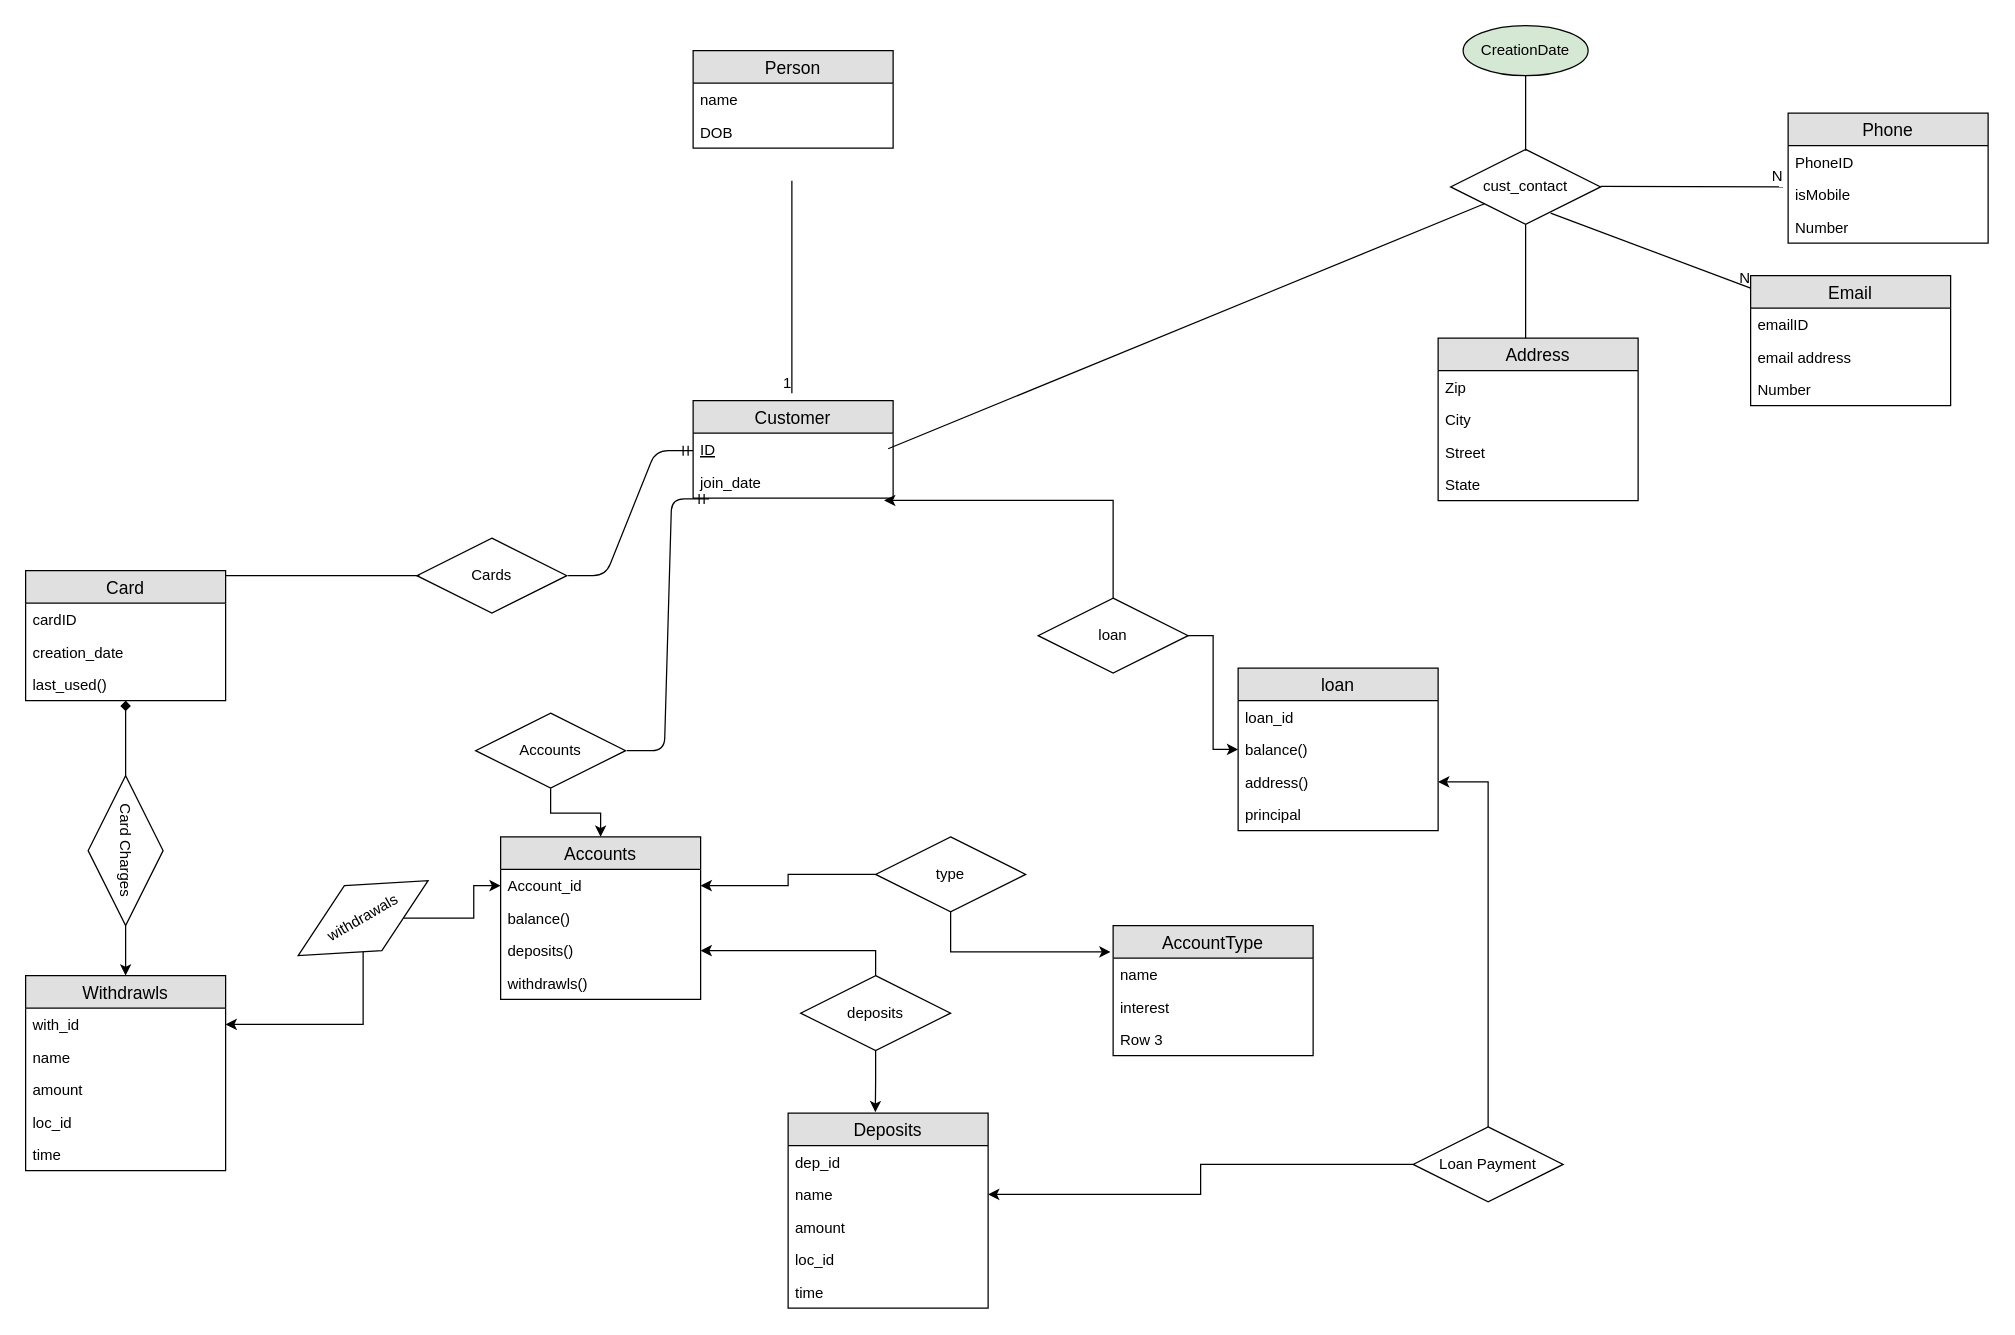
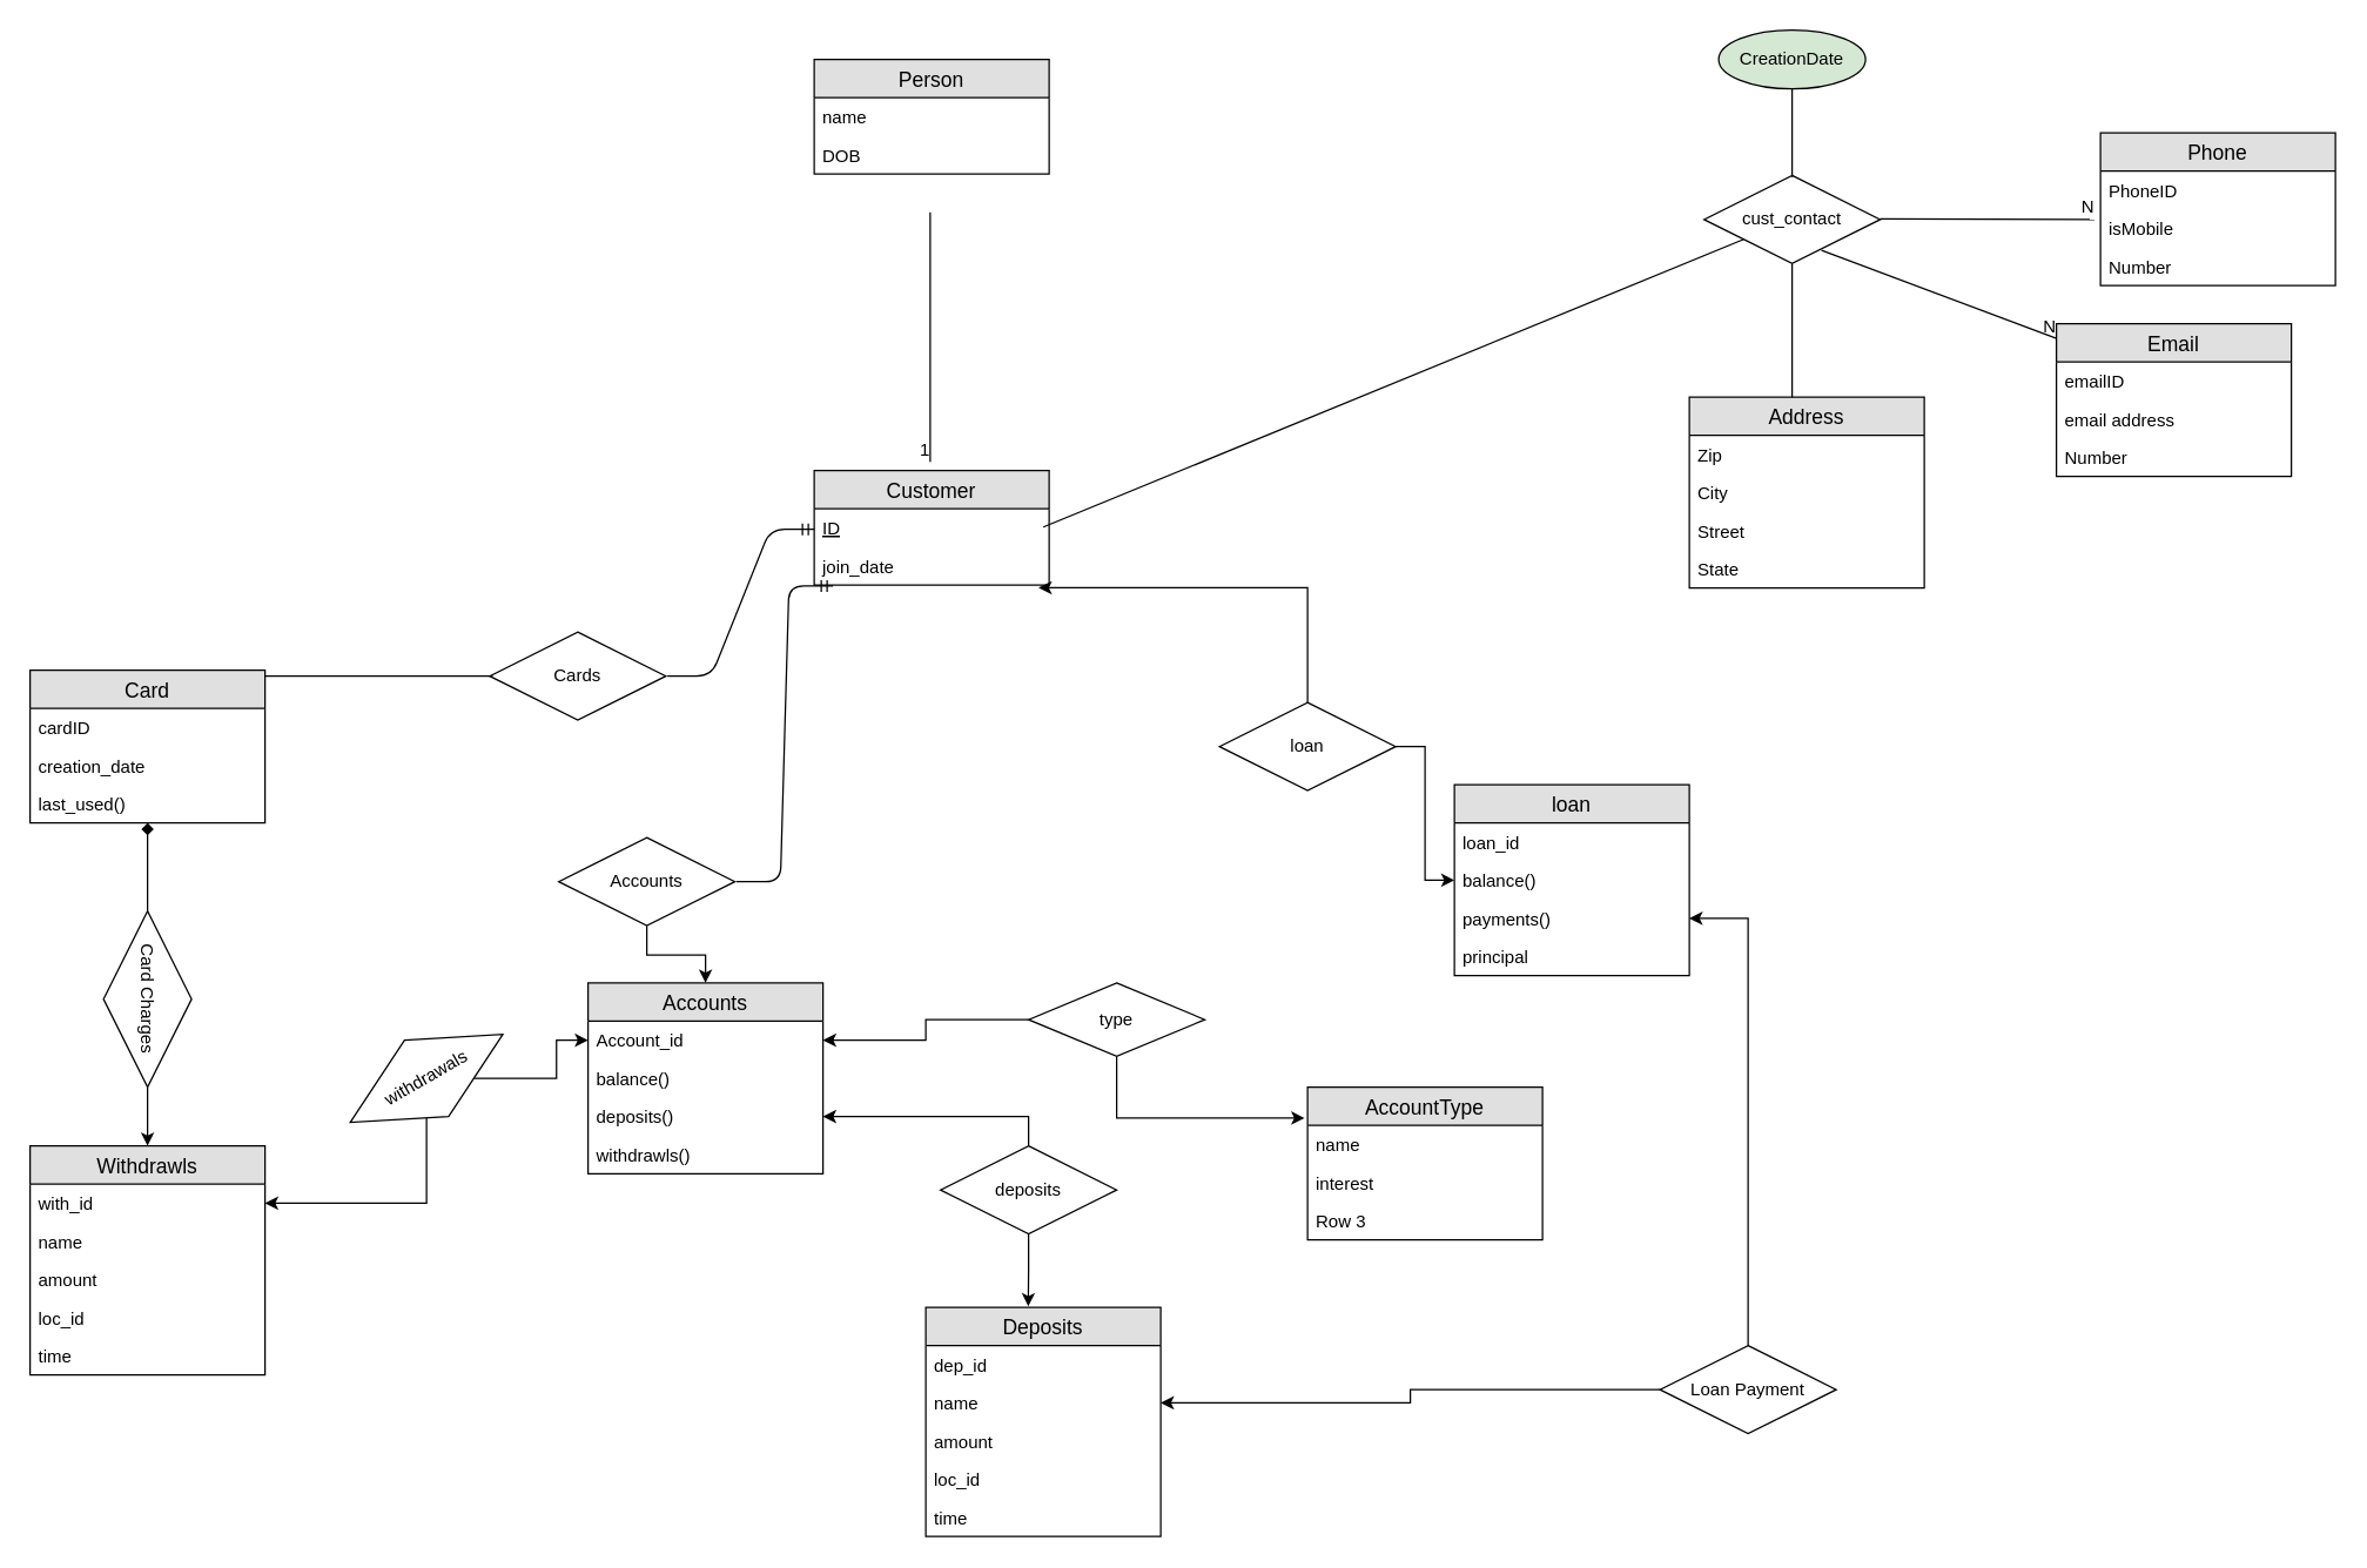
- <mxCell id="81" value="address()" style="text;strokeColor=none;fillColor=none;spacingLeft=4;spacingRight=4;overflow=hidden;rotatable=0;points=[[0,0.5],[1,0.5]];portConstraint=eastwest;fontSize=12;" vertex="1" parent="78"><mxGeometry y="78" width="160" height="26" as="geometry" /></mxCell>
+ <mxCell id="81" value="payments()" style="text;strokeColor=none;fillColor=none;spacingLeft=4;spacingRight=4;overflow=hidden;rotatable=0;points=[[0,0.5],[1,0.5]];portConstraint=eastwest;fontSize=12;" vertex="1" parent="78"><mxGeometry y="78" width="160" height="26" as="geometry" /></mxCell>
- <mxCell id="70" value="type" style="shape=rhombus;perimeter=rhombusPerimeter;whiteSpace=wrap;html=1;align=center;" vertex="1" parent="1"><mxGeometry x="700" y="669" width="120" height="60" as="geometry" /></mxCell>
+ <mxCell id="70" value="type" style="shape=rhombus;perimeter=rhombusPerimeter;whiteSpace=wrap;html=1;align=center;" vertex="1" parent="1"><mxGeometry x="700" y="669" width="120" height="50" as="geometry" /></mxCell>
- <mxCell id="85" value="Loan Payment" style="shape=rhombus;perimeter=rhombusPerimeter;whiteSpace=wrap;html=1;align=center;" vertex="1" parent="1"><mxGeometry x="1130" y="901" width="120" height="60" as="geometry" /></mxCell>
+ <mxCell id="85" value="Loan Payment" style="shape=rhombus;perimeter=rhombusPerimeter;whiteSpace=wrap;html=1;align=center;" vertex="1" parent="1"><mxGeometry x="1130" y="916" width="120" height="60" as="geometry" /></mxCell>
